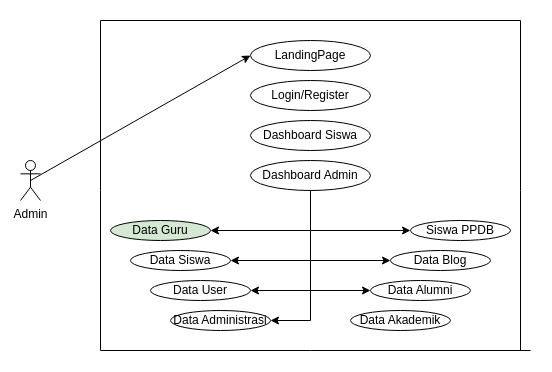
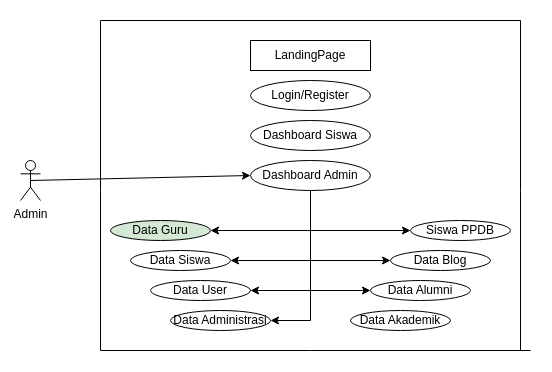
- <mxCell id="2" value="LandingPage" style="ellipse;whiteSpace=wrap;html=1;" vertex="1" parent="1"><mxGeometry x="250" y="40" width="120" height="30" as="geometry" /></mxCell>
+ <mxCell id="2" value="LandingPage" style="whiteSpace=wrap;html=1;rounded=0;" vertex="1" parent="1"><mxGeometry x="250" y="40" width="120" height="30" as="geometry" /></mxCell>
- <mxCell id="16" value="" style="endArrow=classic;html=1;rounded=0;entryX=0;entryY=0.5;entryDx=0;entryDy=0;exitX=0.5;exitY=0.5;exitDx=0;exitDy=0;exitPerimeter=0;" edge="1" parent="1" source="11" target="2"><mxGeometry width="50" height="50" relative="1" as="geometry"><mxPoint x="30" y="210" as="sourcePoint" /><mxPoint x="80" y="160" as="targetPoint" /></mxGeometry></mxCell>
+ <mxCell id="17" value="" style="endArrow=classic;html=1;rounded=0;entryX=0;entryY=0.5;entryDx=0;entryDy=0;exitX=0.5;exitY=0.5;exitDx=0;exitDy=0;exitPerimeter=0;" edge="1" parent="1" source="11" target="5"><mxGeometry width="50" height="50" relative="1" as="geometry"><mxPoint x="110" y="200" as="sourcePoint" /><mxPoint x="160" y="150" as="targetPoint" /></mxGeometry></mxCell>
